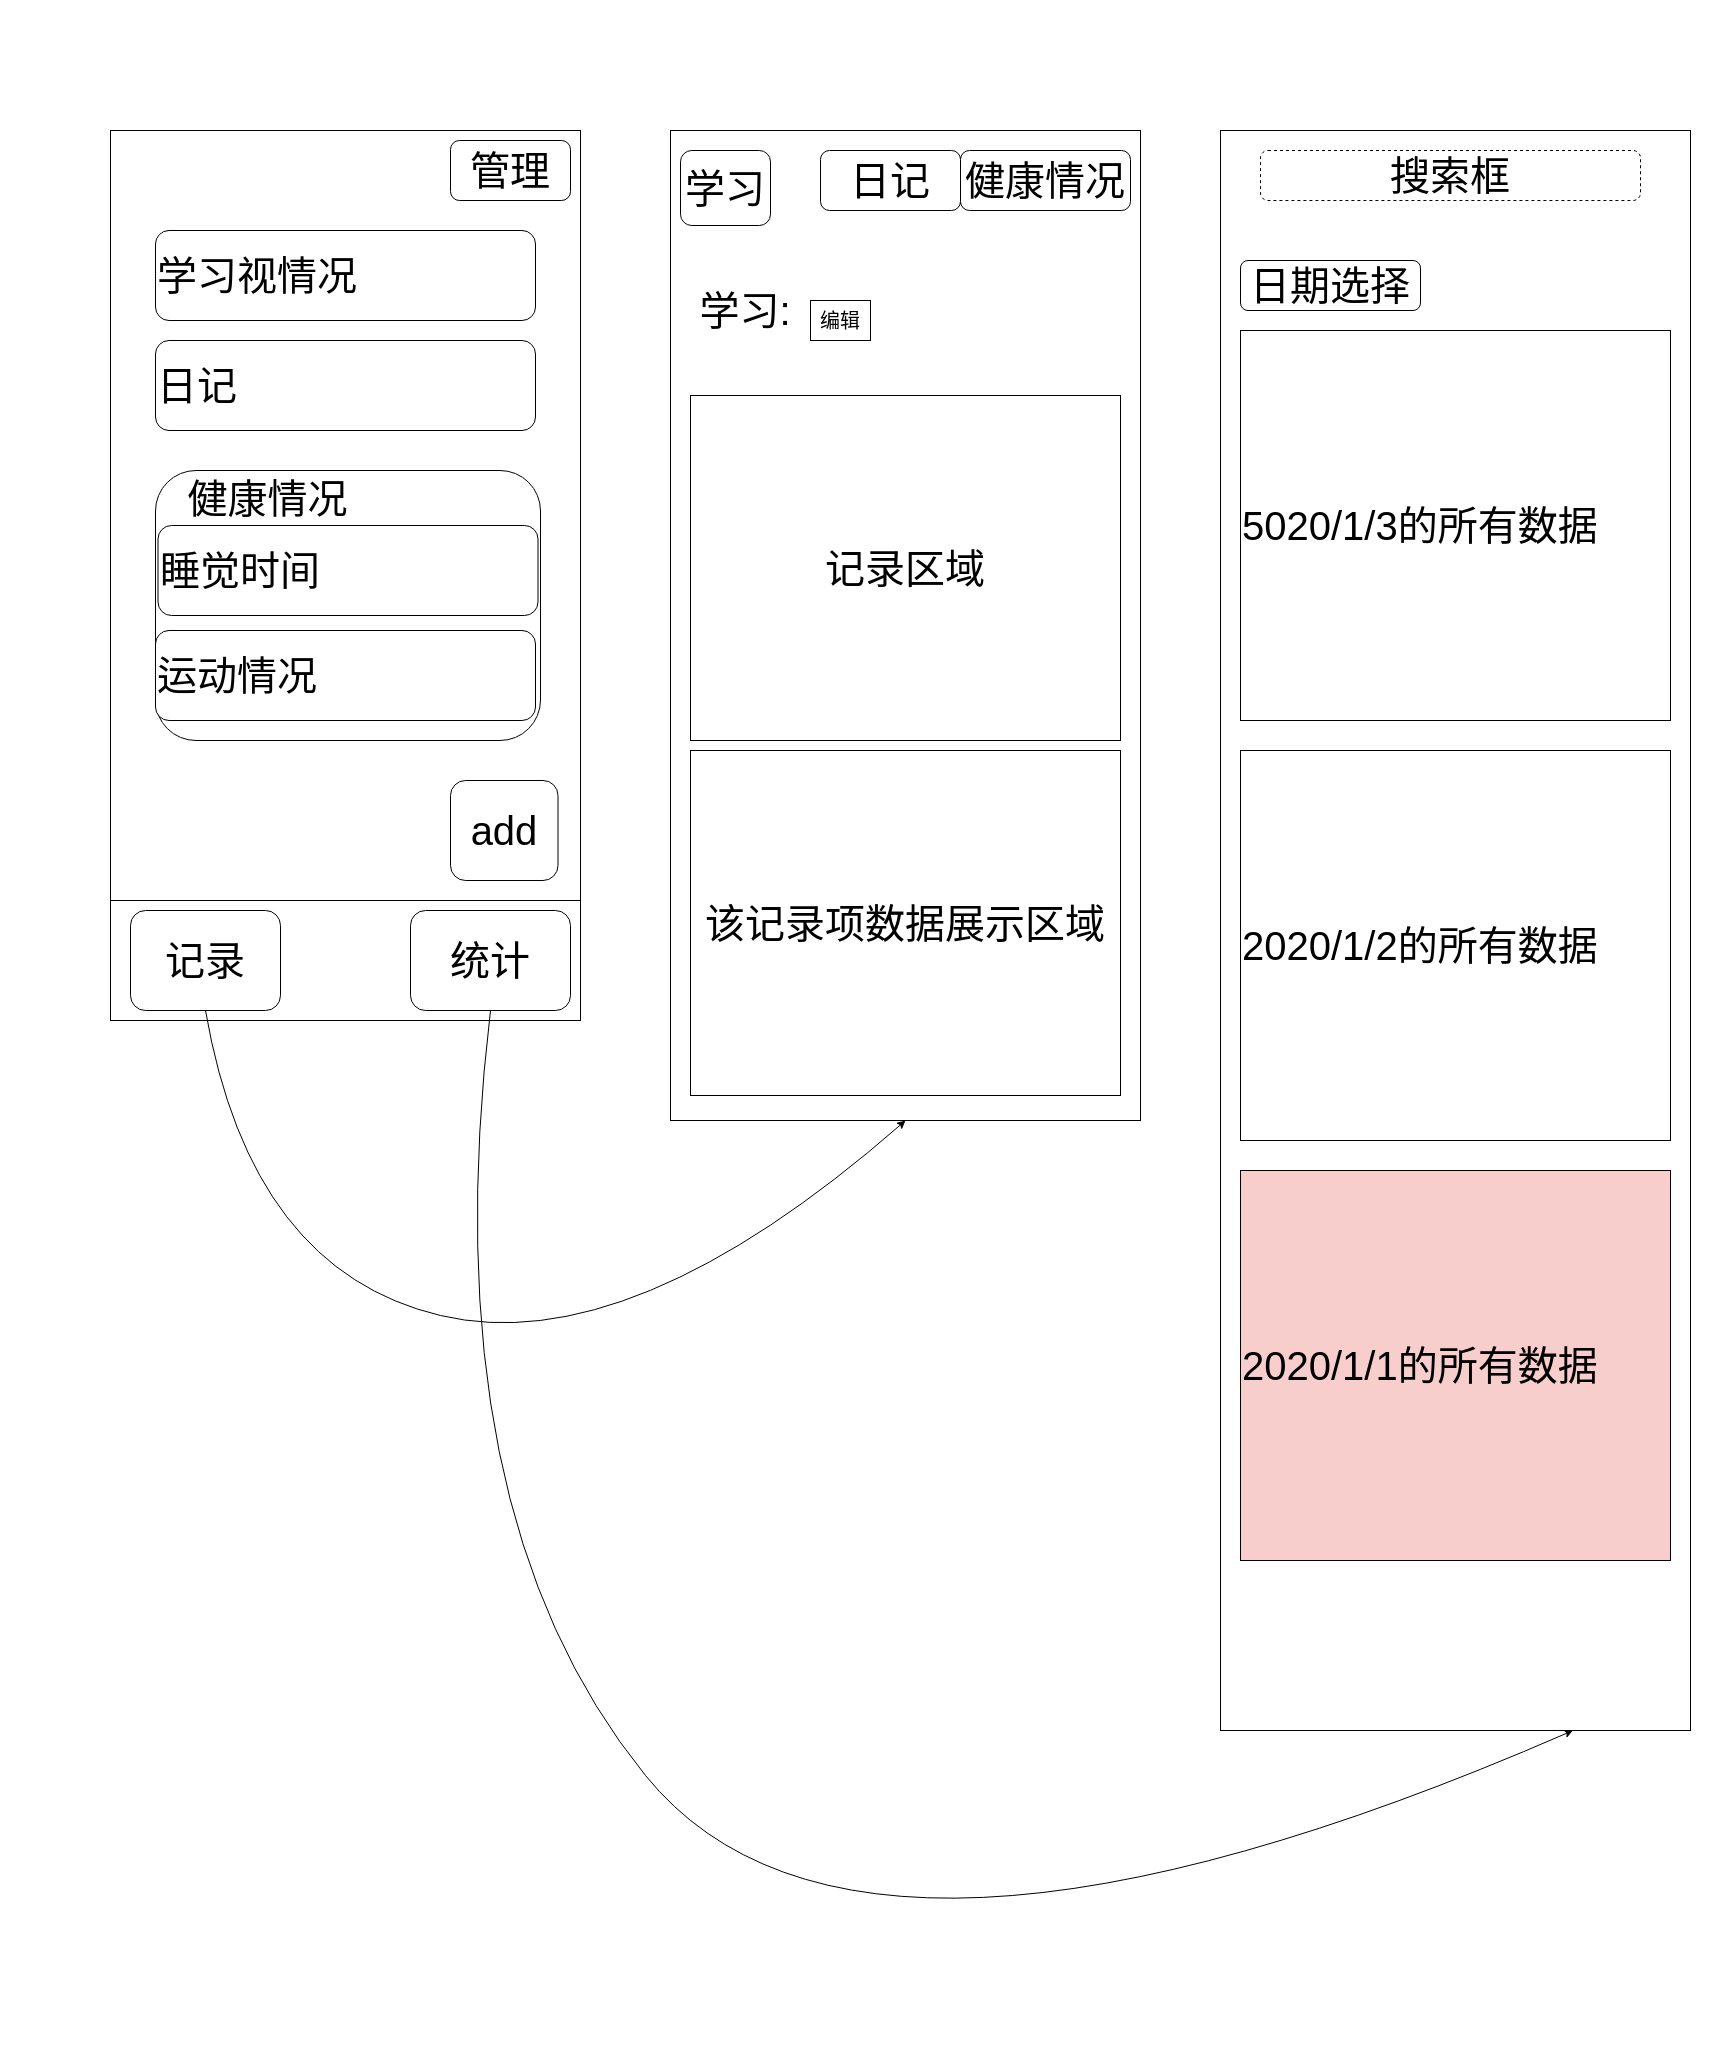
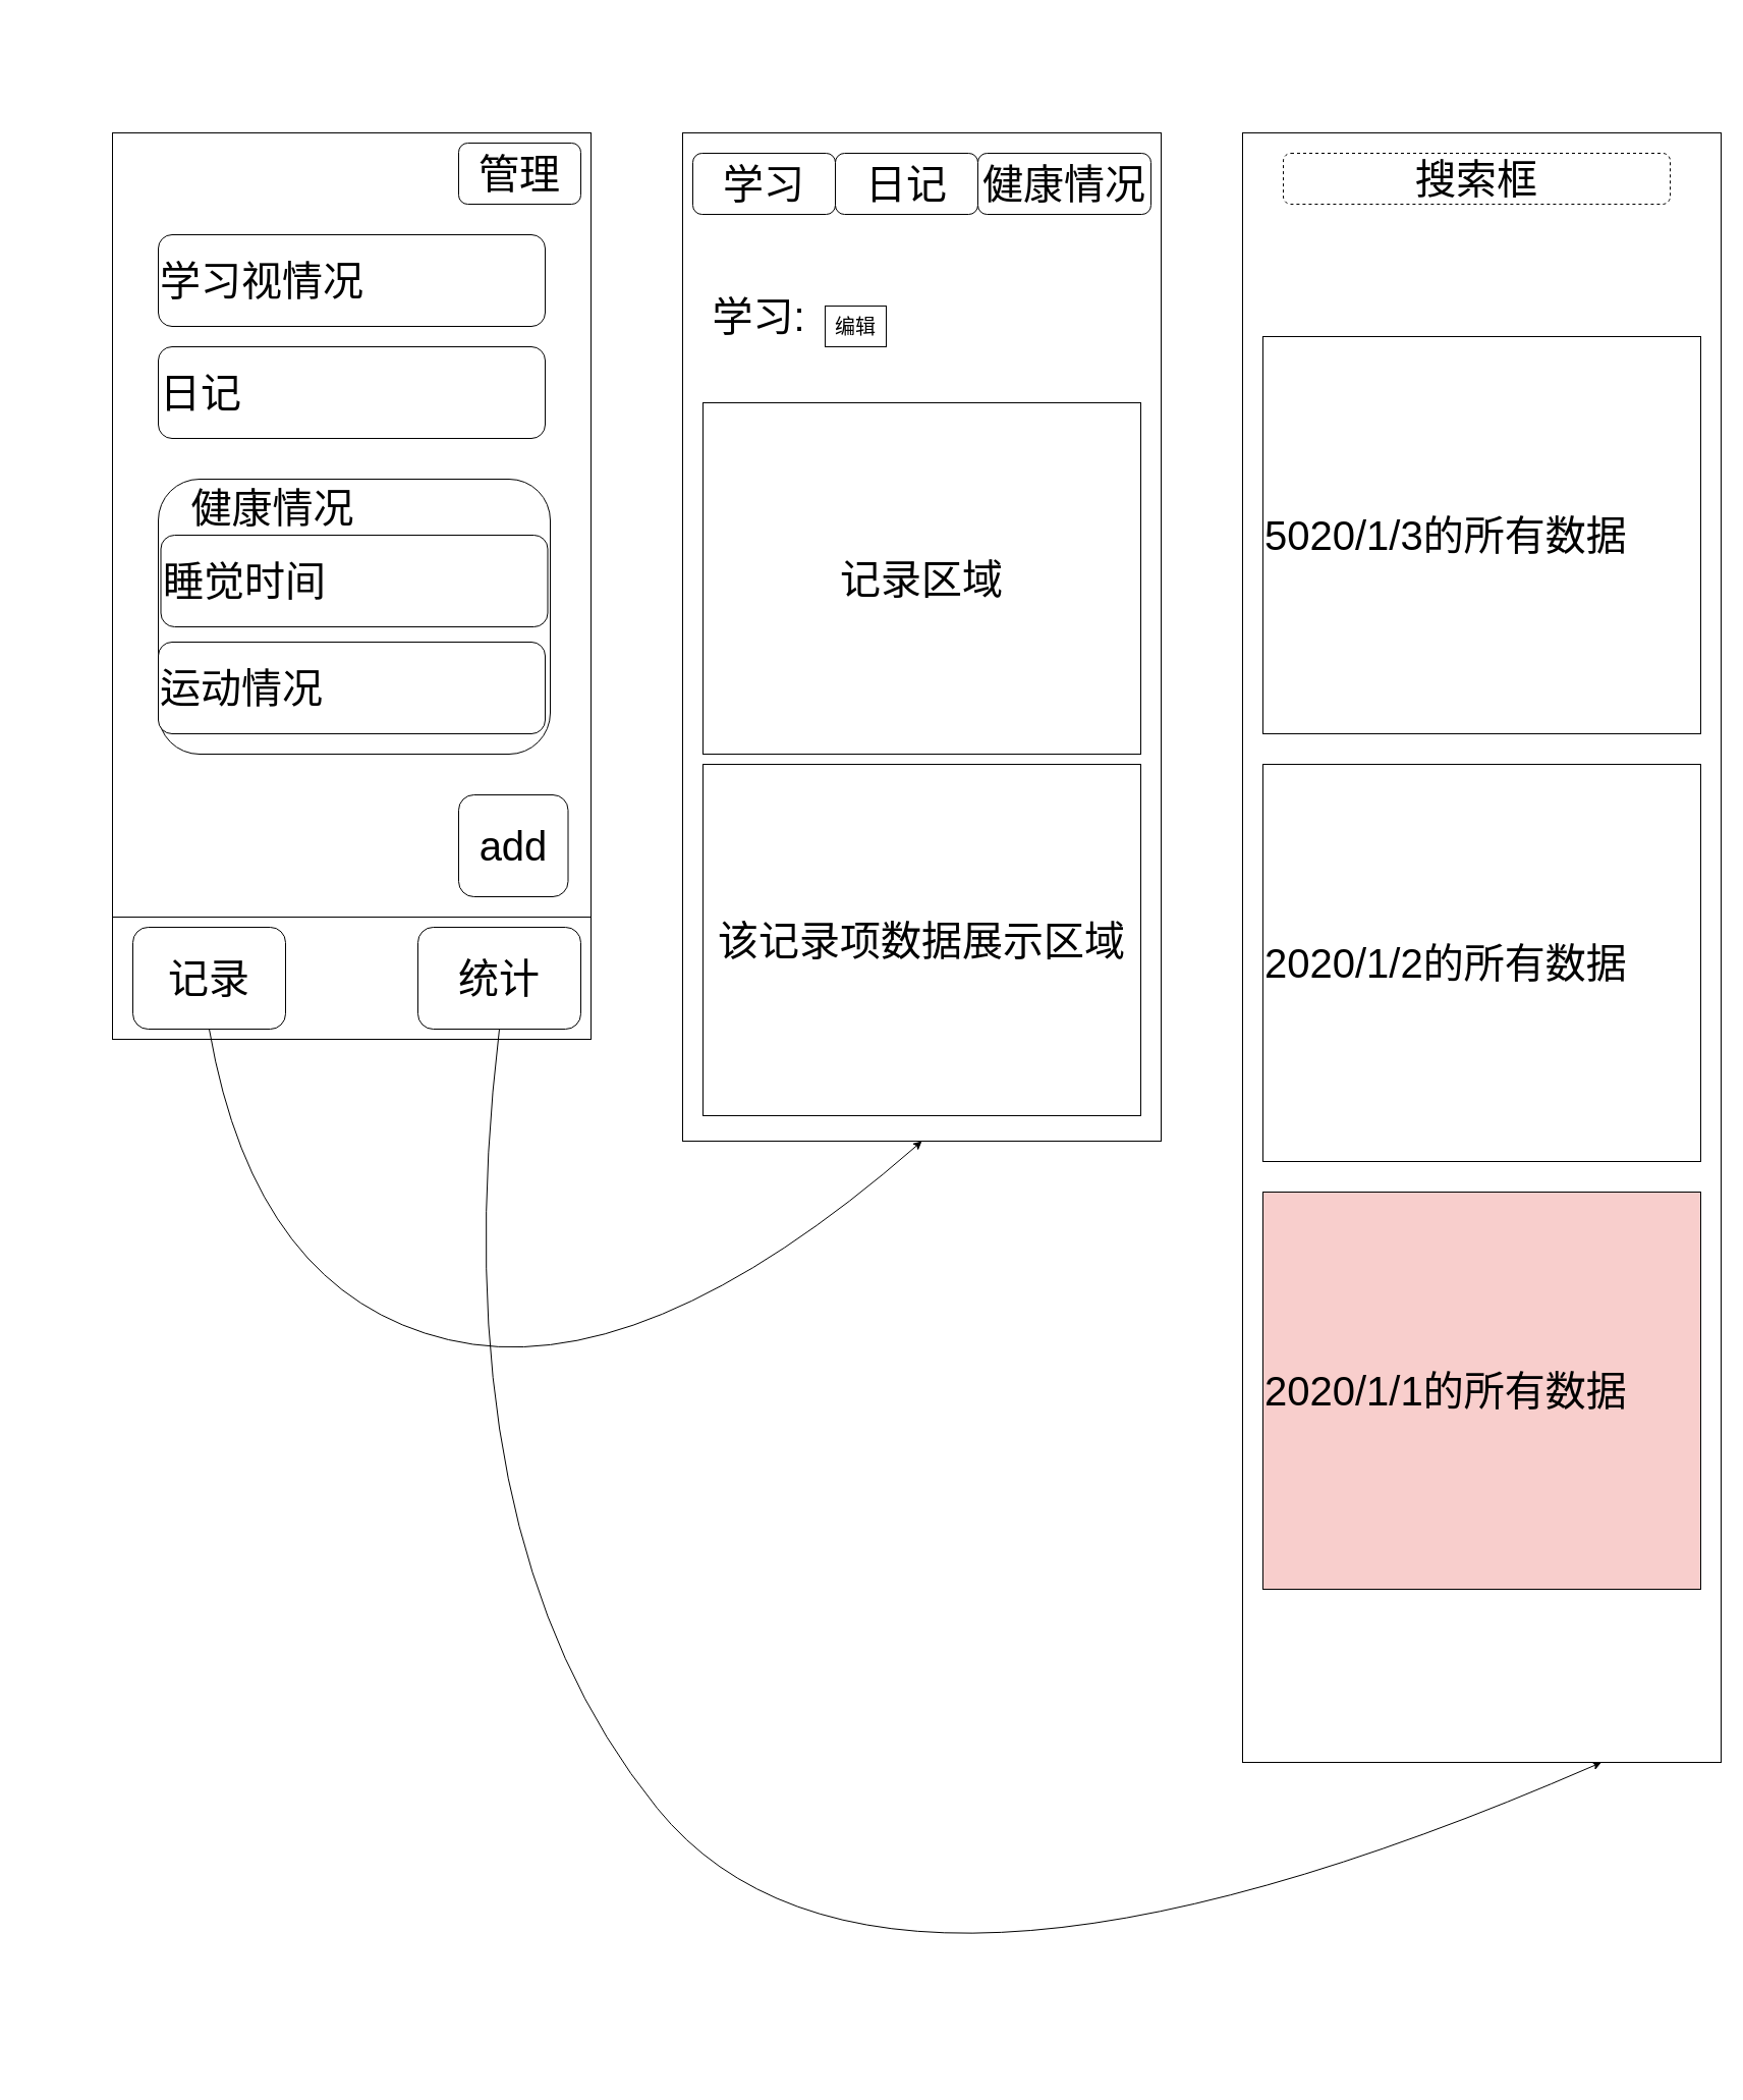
- <mxCell id="12" value="学习" style="rounded=1;whiteSpace=wrap;html=1;fontSize=40;align=center;" vertex="1" parent="1"><mxGeometry x="680" y="150" width="90" height="75" as="geometry" /></mxCell>
+ <mxCell id="12" value="学习" style="rounded=1;whiteSpace=wrap;html=1;fontSize=40;align=center;" vertex="1" parent="1"><mxGeometry x="680" y="150" width="140" height="60" as="geometry" /></mxCell>
- <mxCell id="25" value="日期选择" style="rounded=1;whiteSpace=wrap;html=1;fontSize=40;align=center;" vertex="1" parent="1"><mxGeometry x="1240" y="260" width="180" height="50" as="geometry" /></mxCell>
